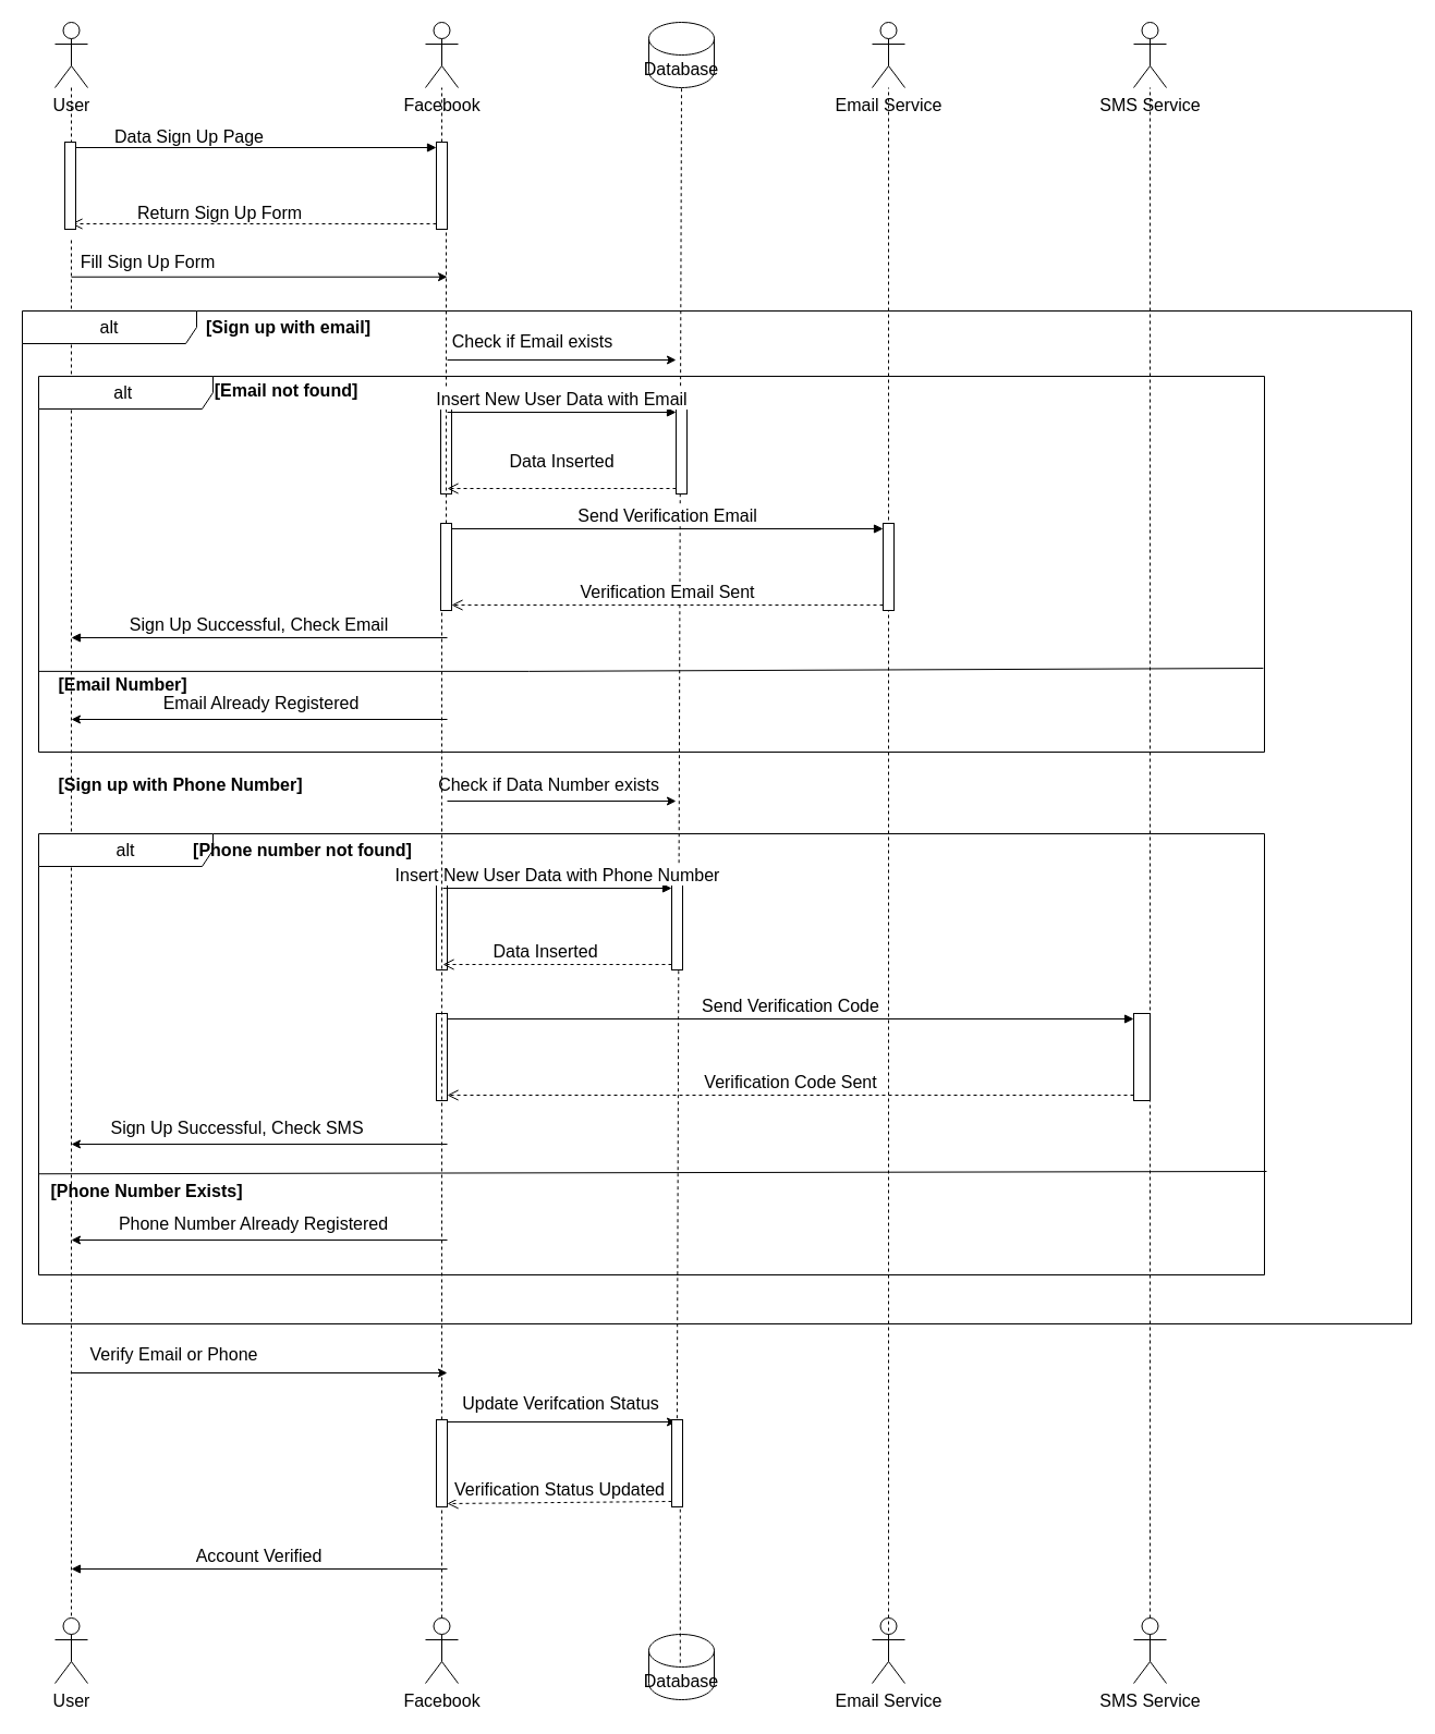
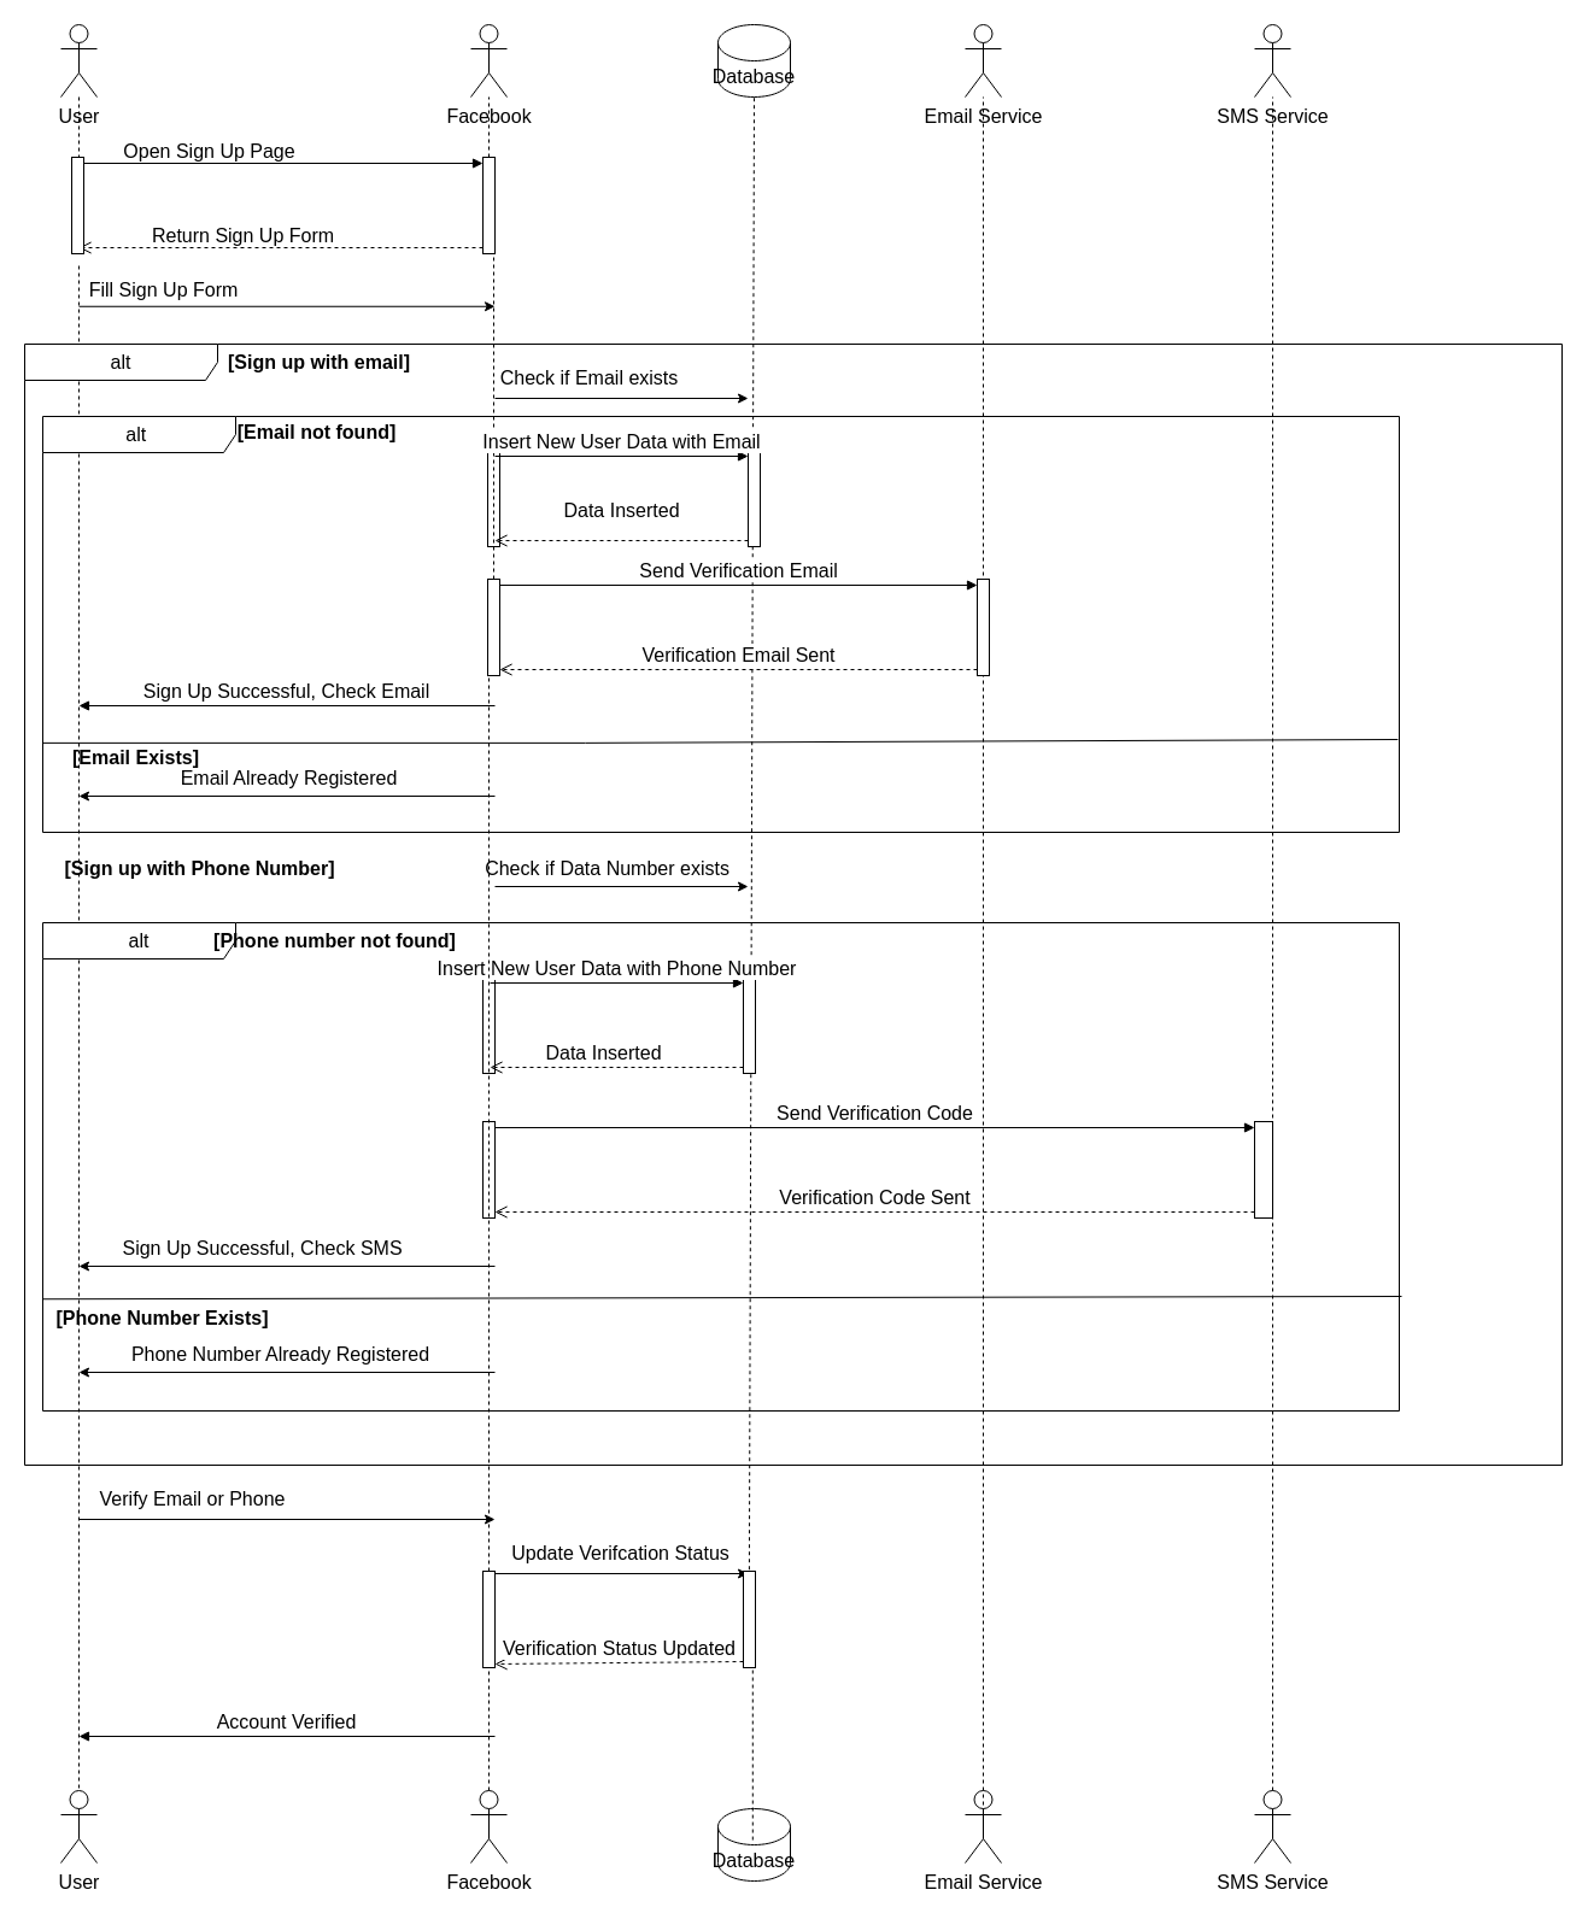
- <mxCell id="17" value="&lt;font style=&quot;font-size: 16px;&quot;&gt;Data Sign Up Page&lt;/font&gt;" style="text;html=1;align=center;verticalAlign=middle;resizable=0;points=[];autosize=1;strokeColor=none;fillColor=none;fontSize=16;" vertex="1" parent="1"><mxGeometry x="83" y="110" width="180" height="30" as="geometry" /></mxCell>
+ <mxCell id="17" value="&lt;font style=&quot;font-size: 16px;&quot;&gt;Open Sign Up Page&lt;/font&gt;" style="text;html=1;align=center;verticalAlign=middle;resizable=0;points=[];autosize=1;strokeColor=none;fillColor=none;fontSize=16;" vertex="1" parent="1"><mxGeometry x="83" y="110" width="180" height="30" as="geometry" /></mxCell>
- <mxCell id="50" value="&lt;b style=&quot;font-size: 16px;&quot;&gt;[Email Number]&lt;/b&gt;" style="text;html=1;align=center;verticalAlign=middle;resizable=0;points=[];autosize=1;strokeColor=none;fillColor=none;fontSize=16;" vertex="1" parent="43"><mxGeometry x="9" y="268" width="135" height="30" as="geometry" /></mxCell>
+ <mxCell id="50" value="&lt;b style=&quot;font-size: 16px;&quot;&gt;[Email Exists]&lt;/b&gt;" style="text;html=1;align=center;verticalAlign=middle;resizable=0;points=[];autosize=1;strokeColor=none;fillColor=none;fontSize=16;" vertex="1" parent="43"><mxGeometry x="9" y="268" width="135" height="30" as="geometry" /></mxCell>
